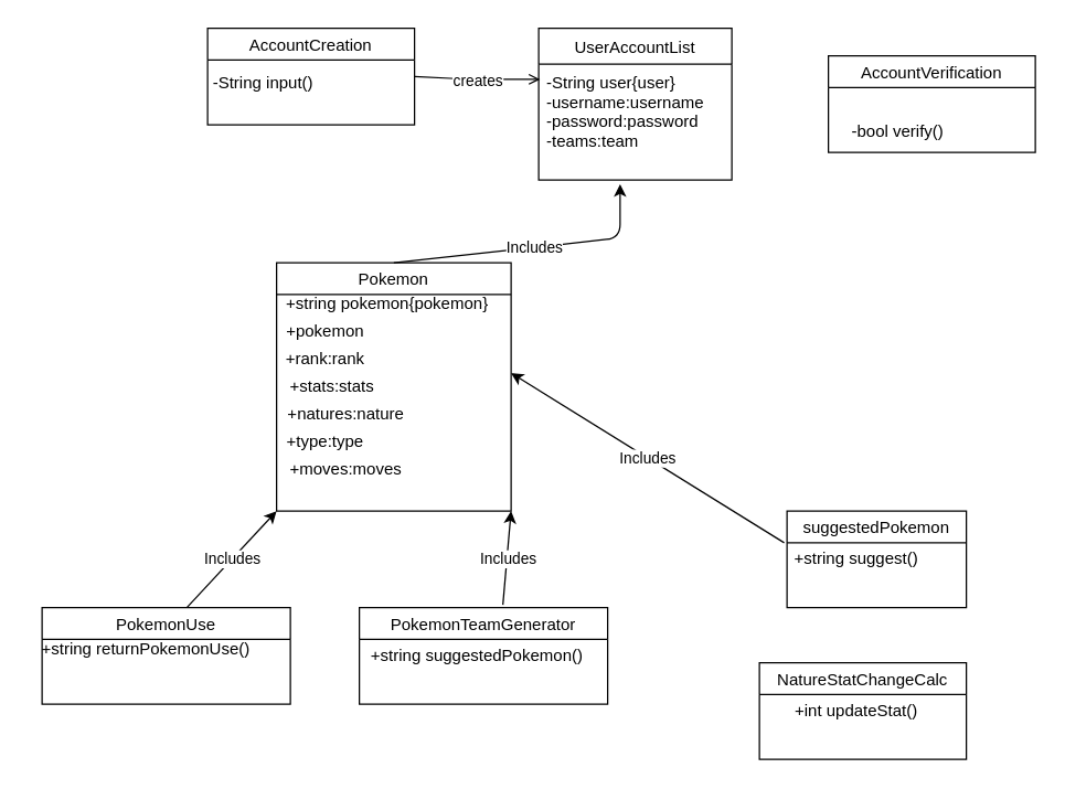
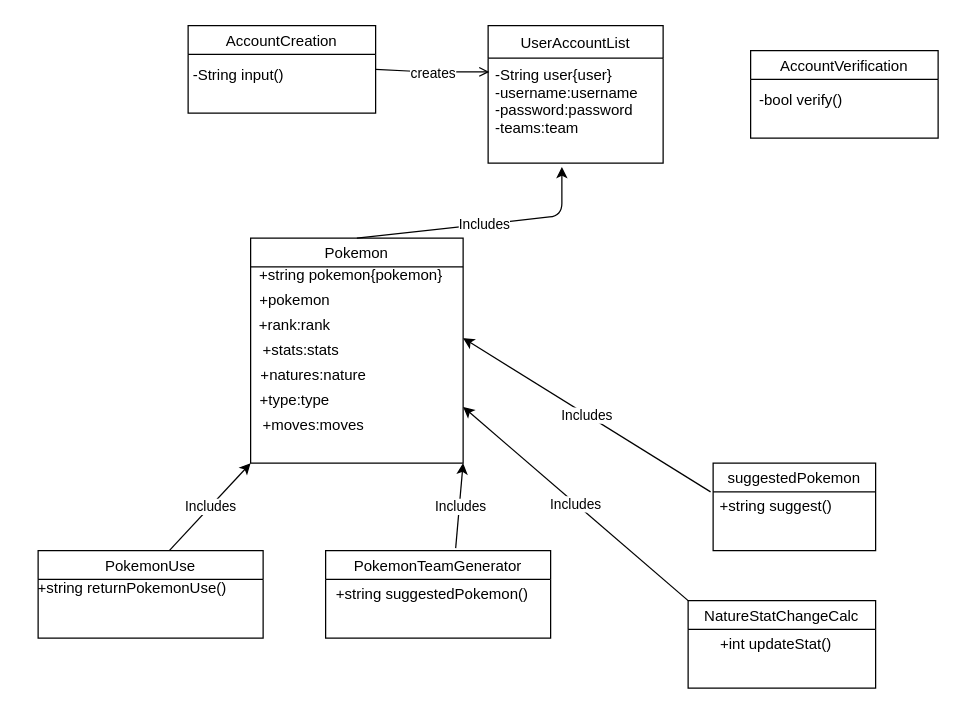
- <mxCell id="5" value="-bool verify()" style="text;html=1;align=center;verticalAlign=middle;resizable=0;points=[];autosize=1;strokeColor=none;" vertex="1" parent="4"><mxGeometry x="10" y="45" width="80" height="20" as="geometry" /></mxCell>
+ <mxCell id="5" value="-bool verify()" style="text;html=1;align=center;verticalAlign=middle;resizable=0;points=[];autosize=1;strokeColor=none;" vertex="1" parent="4"><mxGeometry y="30" width="80" height="20" as="geometry" /></mxCell>
+ <mxCell id="34" value="" style="endArrow=classic;html=1;exitX=0;exitY=0;exitDx=0;exitDy=0;entryX=1;entryY=0.75;entryDx=0;entryDy=0;" edge="1" parent="1" source="16" target="8"><mxGeometry relative="1" as="geometry"><mxPoint x="484.94" y="470" as="sourcePoint" /><mxPoint x="550" y="400" as="targetPoint" /><Array as="points" /></mxGeometry></mxCell>
+ <mxCell id="35" value="Includes" style="edgeLabel;resizable=0;html=1;align=center;verticalAlign=middle;" connectable="0" vertex="1" parent="34"><mxGeometry relative="1" as="geometry" /></mxCell>
